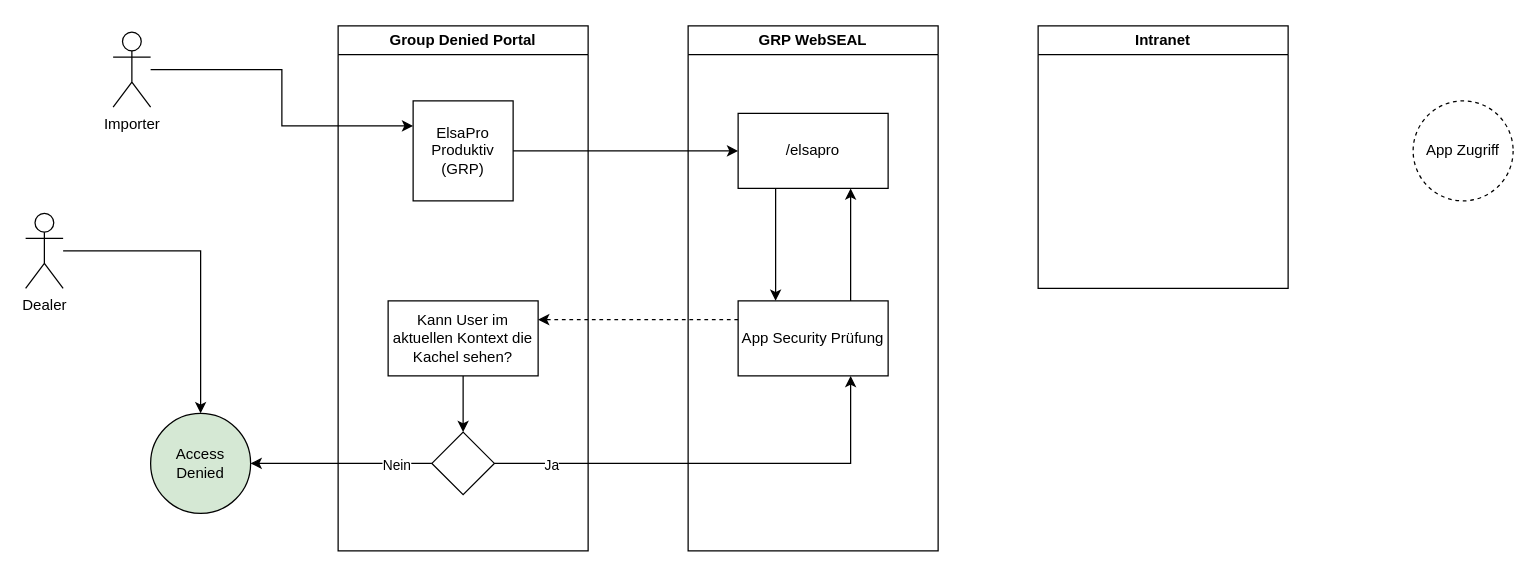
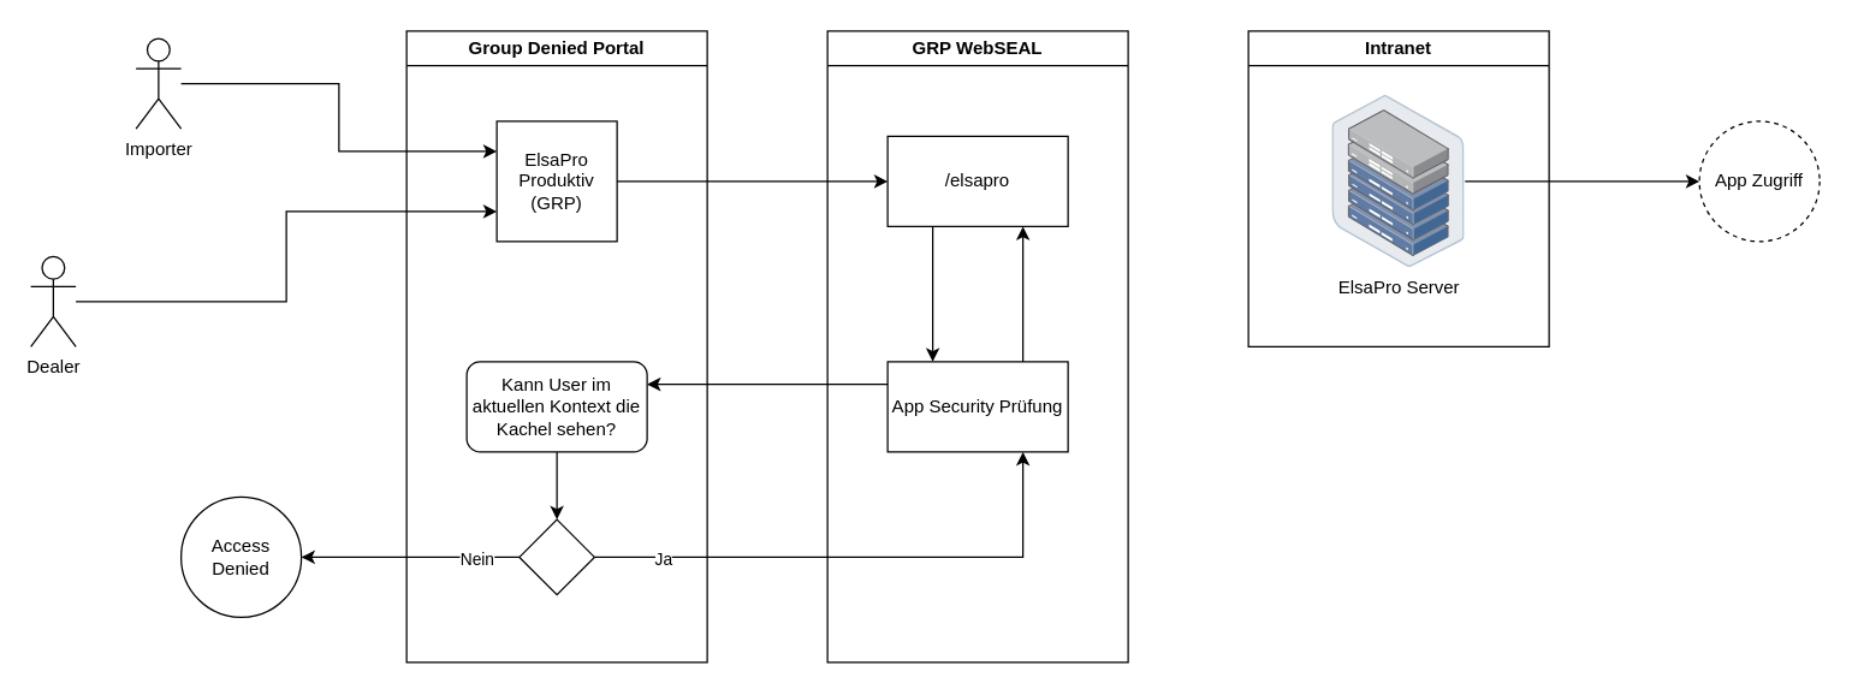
+ <mxCell id="20" value="ElsaPro Server" style="image;points=[];aspect=fixed;html=1;align=center;shadow=0;dashed=0;image=img/lib/allied_telesis/storage/Datacenter_Server_Half_Rack_ToR.svg;" parent="19" vertex="1"><mxGeometry x="55.9" y="42.7" width="88.2" height="114.6" as="geometry" /></mxCell>
+ <mxCell id="26" style="edgeStyle=orthogonalEdgeStyle;rounded=0;orthogonalLoop=1;jettySize=auto;html=1;entryX=0;entryY=0.5;entryDx=0;entryDy=0;" parent="1" source="20" target="25" edge="1"><mxGeometry relative="1" as="geometry" /></mxCell>
- <mxCell id="21" style="edgeStyle=orthogonalEdgeStyle;rounded=0;orthogonalLoop=1;jettySize=auto;html=1;exitX=0;exitY=0.25;exitDx=0;exitDy=0;entryX=1;entryY=0.25;entryDx=0;entryDy=0;dashed=1;" parent="1" source="17" target="5" edge="1"><mxGeometry relative="1" as="geometry" /></mxCell>
+ <mxCell id="21" style="edgeStyle=orthogonalEdgeStyle;rounded=0;orthogonalLoop=1;jettySize=auto;html=1;exitX=0;exitY=0.25;exitDx=0;exitDy=0;entryX=1;entryY=0.25;entryDx=0;entryDy=0;" parent="1" source="17" target="5" edge="1"><mxGeometry relative="1" as="geometry" /></mxCell>
- <mxCell id="9" style="edgeStyle=orthogonalEdgeStyle;rounded=0;orthogonalLoop=1;jettySize=auto;html=1;" parent="1" source="10" target="24" edge="1"><mxGeometry relative="1" as="geometry" /></mxCell>
+ <mxCell id="9" style="edgeStyle=orthogonalEdgeStyle;rounded=0;orthogonalLoop=1;jettySize=auto;html=1;entryX=0;entryY=0.75;entryDx=0;entryDy=0;" parent="1" source="10" target="3" edge="1"><mxGeometry relative="1" as="geometry" /></mxCell>
- <mxCell id="5" value="Kann User im aktuellen Kontext die Kachel sehen?" style="rounded=0;whiteSpace=wrap;html=1;" parent="2" vertex="1"><mxGeometry x="40" y="220" width="120" height="60" as="geometry" /></mxCell>
+ <mxCell id="5" value="Kann User im aktuellen Kontext die Kachel sehen?" style="whiteSpace=wrap;html=1;rounded=1;" parent="2" vertex="1"><mxGeometry x="40" y="220" width="120" height="60" as="geometry" /></mxCell>
- <mxCell id="24" value="Access Denied" style="ellipse;whiteSpace=wrap;html=1;aspect=fixed;fillColor=#d5e8d4;" parent="1" vertex="1"><mxGeometry x="120" y="330" width="80" height="80" as="geometry" /></mxCell>
+ <mxCell id="24" value="Access Denied" style="ellipse;whiteSpace=wrap;html=1;aspect=fixed;" parent="1" vertex="1"><mxGeometry x="120" y="330" width="80" height="80" as="geometry" /></mxCell>
